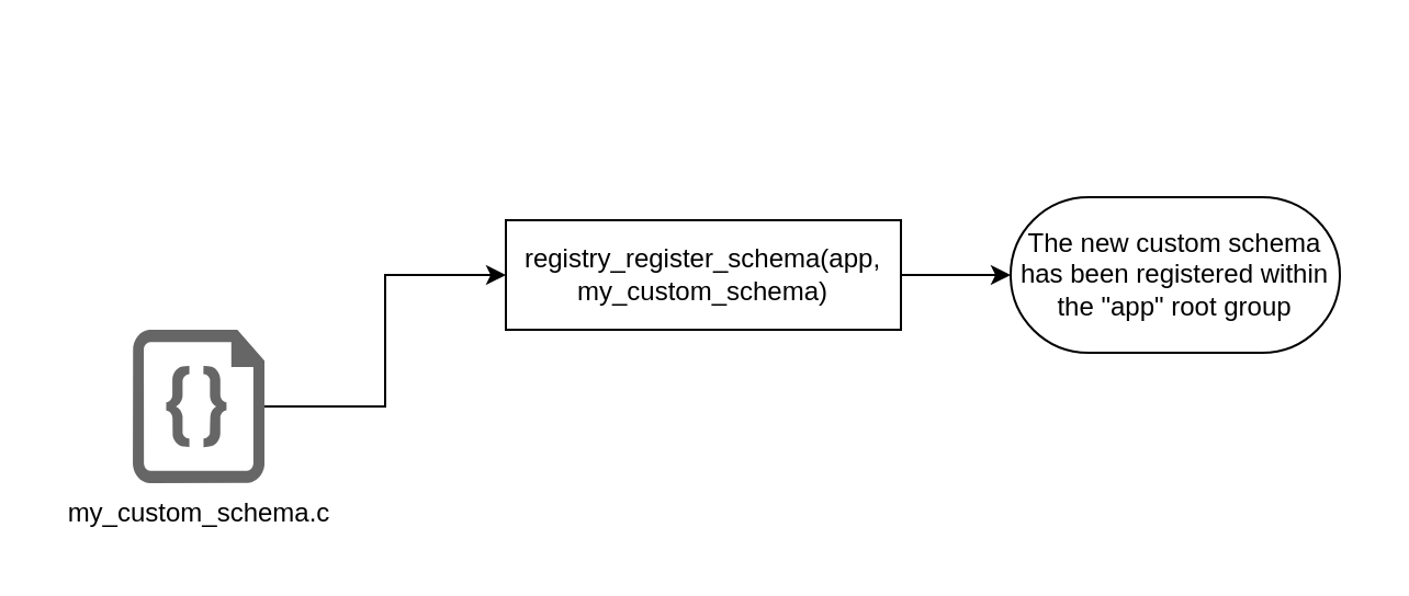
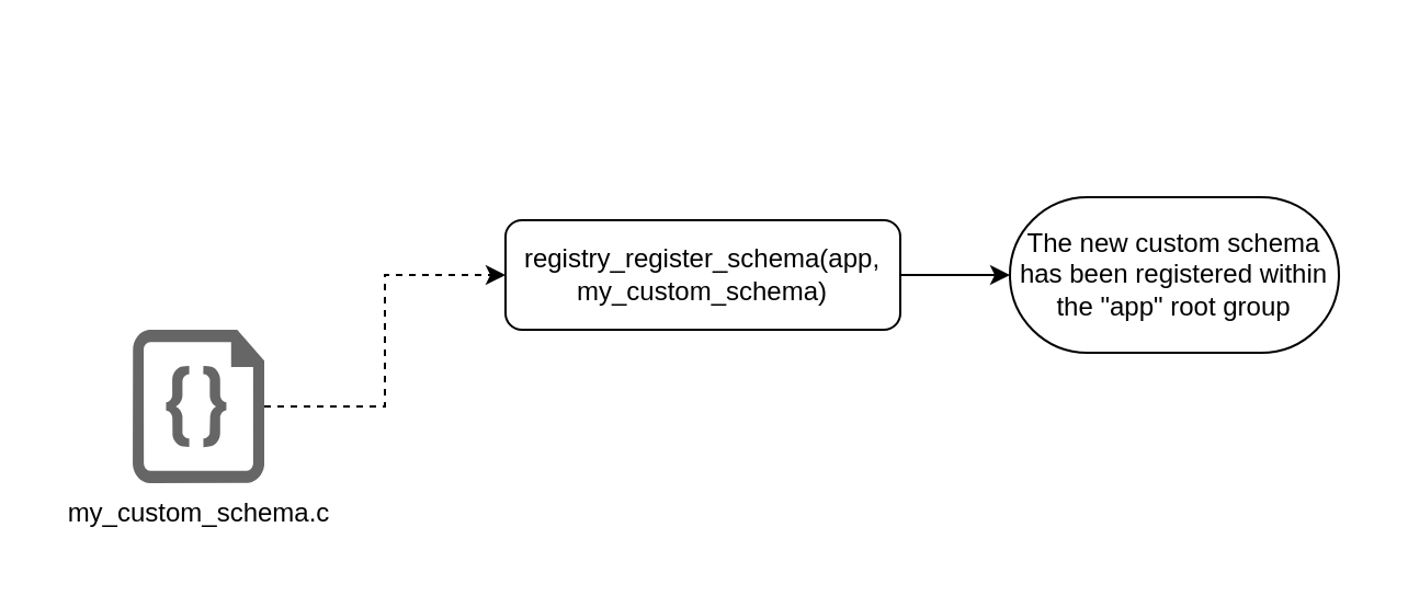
- <mxCell id="5" value="registry_register_schema(app, my_custom_schema)" style="rounded=0;whiteSpace=wrap;html=1;" vertex="1" parent="1"><mxGeometry x="230" y="100" width="180" height="50" as="geometry" /></mxCell>
+ <mxCell id="5" value="registry_register_schema(app, my_custom_schema)" style="whiteSpace=wrap;html=1;rounded=1;" vertex="1" parent="1"><mxGeometry x="230" y="100" width="180" height="50" as="geometry" /></mxCell>
- <mxCell id="4" style="edgeStyle=elbowEdgeStyle;rounded=0;html=1;" edge="1" parent="1" source="3" target="5"><mxGeometry relative="1" as="geometry"><mxPoint x="130" y="75" as="sourcePoint" /><mxPoint x="220" y="185" as="targetPoint" /></mxGeometry></mxCell>
+ <mxCell id="4" style="edgeStyle=elbowEdgeStyle;rounded=0;html=1;dashed=1;" edge="1" parent="1" source="3" target="5"><mxGeometry relative="1" as="geometry"><mxPoint x="130" y="75" as="sourcePoint" /><mxPoint x="220" y="185" as="targetPoint" /></mxGeometry></mxCell>
